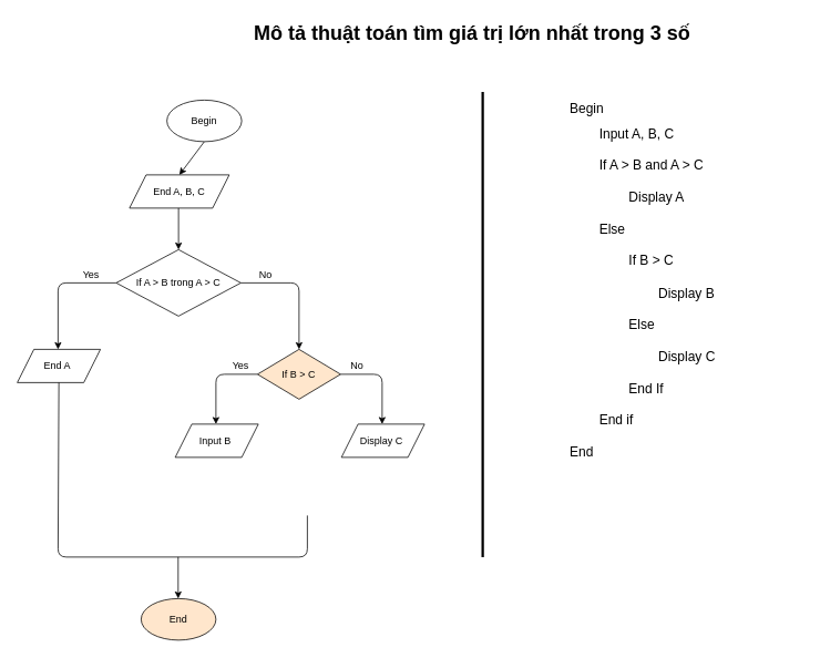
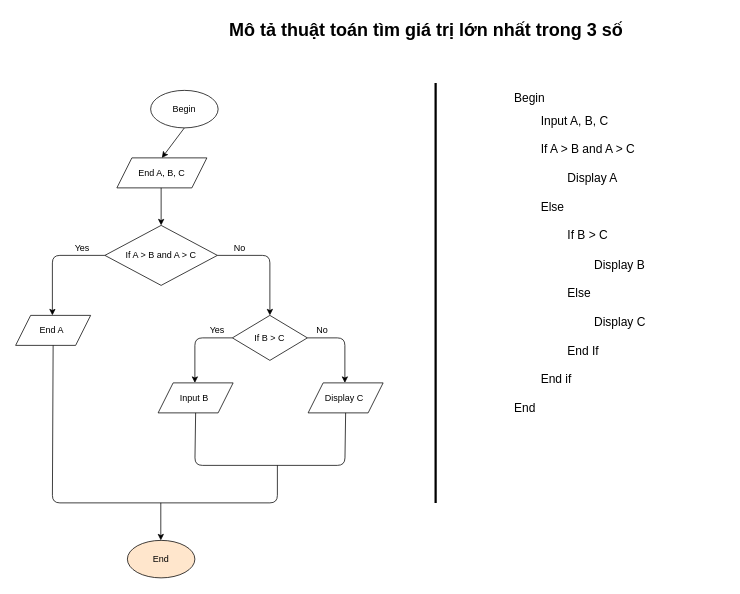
- <mxCell id="8" value="If A &amp;gt; B trong A &amp;gt; C" style="rhombus;whiteSpace=wrap;html=1;" parent="1" vertex="1"><mxGeometry x="139" y="300" width="150" height="80" as="geometry" /></mxCell>
+ <mxCell id="8" value="If A &amp;gt; B and A &amp;gt; C" style="rhombus;whiteSpace=wrap;html=1;" parent="1" vertex="1"><mxGeometry x="139" y="300" width="150" height="80" as="geometry" /></mxCell>
- <mxCell id="14" value="If B &amp;gt; C" style="rhombus;whiteSpace=wrap;html=1;fillColor=#ffe6cc;" parent="1" vertex="1"><mxGeometry x="309" y="420" width="100" height="60" as="geometry" /></mxCell>
+ <mxCell id="14" value="If B &amp;gt; C" style="rhombus;whiteSpace=wrap;html=1;" parent="1" vertex="1"><mxGeometry x="309" y="420" width="100" height="60" as="geometry" /></mxCell>
+ <mxCell id="21" value="" style="endArrow=none;html=1;exitX=0.5;exitY=1;exitDx=0;exitDy=0;entryX=0.5;entryY=1;entryDx=0;entryDy=0;" parent="1" source="17" target="20" edge="1"><mxGeometry width="50" height="50" relative="1" as="geometry"><mxPoint x="359" y="620" as="sourcePoint" /><mxPoint x="459" y="620" as="targetPoint" /><Array as="points"><mxPoint x="259" y="620" /><mxPoint x="459" y="620" /></Array></mxGeometry></mxCell>
